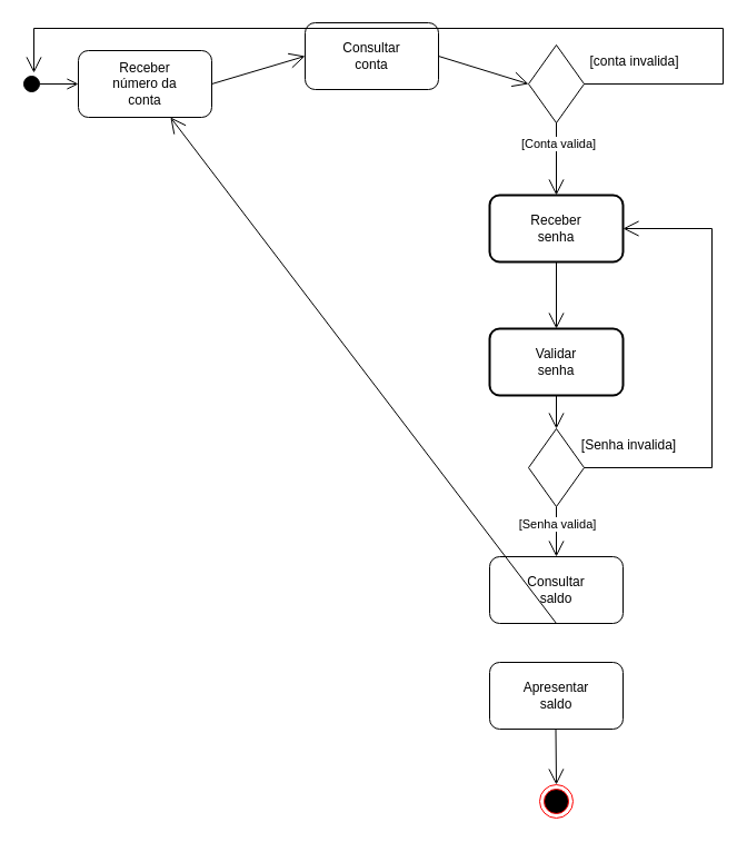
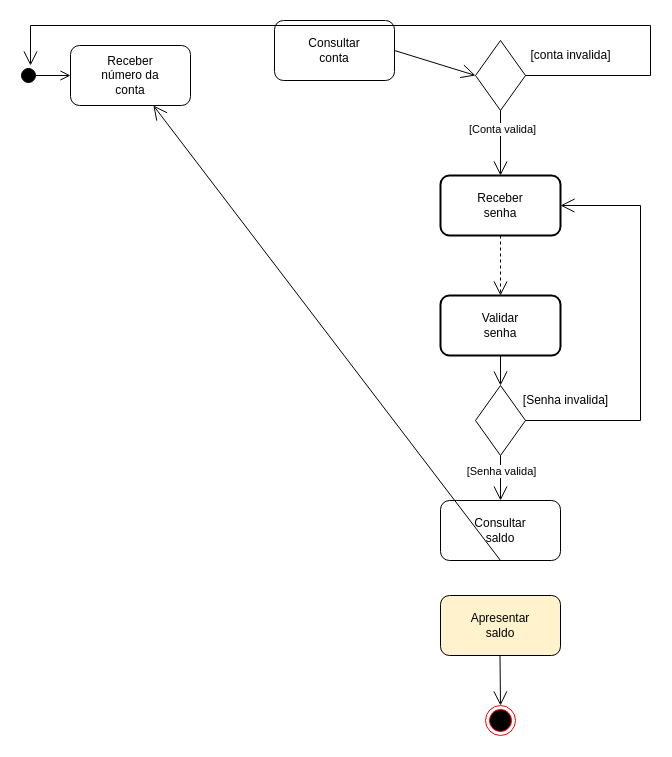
- <mxCell id="17" value="" style="endArrow=open;endFill=1;endSize=12;html=1;rounded=0;exitX=1;exitY=0.5;exitDx=0;exitDy=0;entryX=0;entryY=0.5;entryDx=0;entryDy=0;" edge="1" parent="1" source="3" target="4"><mxGeometry width="160" relative="1" as="geometry"><mxPoint x="250" y="115" as="sourcePoint" /><mxPoint x="250" y="195" as="targetPoint" /></mxGeometry></mxCell>
- <mxCell id="13" value="" style="endArrow=open;endFill=1;endSize=12;html=1;rounded=0;exitX=0.5;exitY=1;exitDx=0;exitDy=0;entryX=0.5;entryY=0;entryDx=0;entryDy=0;" edge="1" parent="1" source="5" target="6"><mxGeometry width="160" relative="1" as="geometry"><mxPoint x="180" y="285" as="sourcePoint" /><mxPoint x="180" y="365" as="targetPoint" /></mxGeometry></mxCell>
+ <mxCell id="13" value="" style="endArrow=open;endFill=1;endSize=12;html=1;rounded=0;exitX=0.5;exitY=1;exitDx=0;exitDy=0;entryX=0.5;entryY=0;entryDx=0;entryDy=0;dashed=1;" edge="1" parent="1" source="5" target="6"><mxGeometry width="160" relative="1" as="geometry"><mxPoint x="180" y="285" as="sourcePoint" /><mxPoint x="180" y="365" as="targetPoint" /></mxGeometry></mxCell>
- <mxCell id="9" value="Apresentar&lt;br&gt;saldo" style="whiteSpace=wrap;html=1;rounded=1;" vertex="1" parent="1"><mxGeometry x="440" y="595" width="120" height="60" as="geometry" /></mxCell>
+ <mxCell id="9" value="Apresentar&lt;br&gt;saldo" style="whiteSpace=wrap;html=1;rounded=1;fillColor=#fff2cc;" vertex="1" parent="1"><mxGeometry x="440" y="595" width="120" height="60" as="geometry" /></mxCell>
